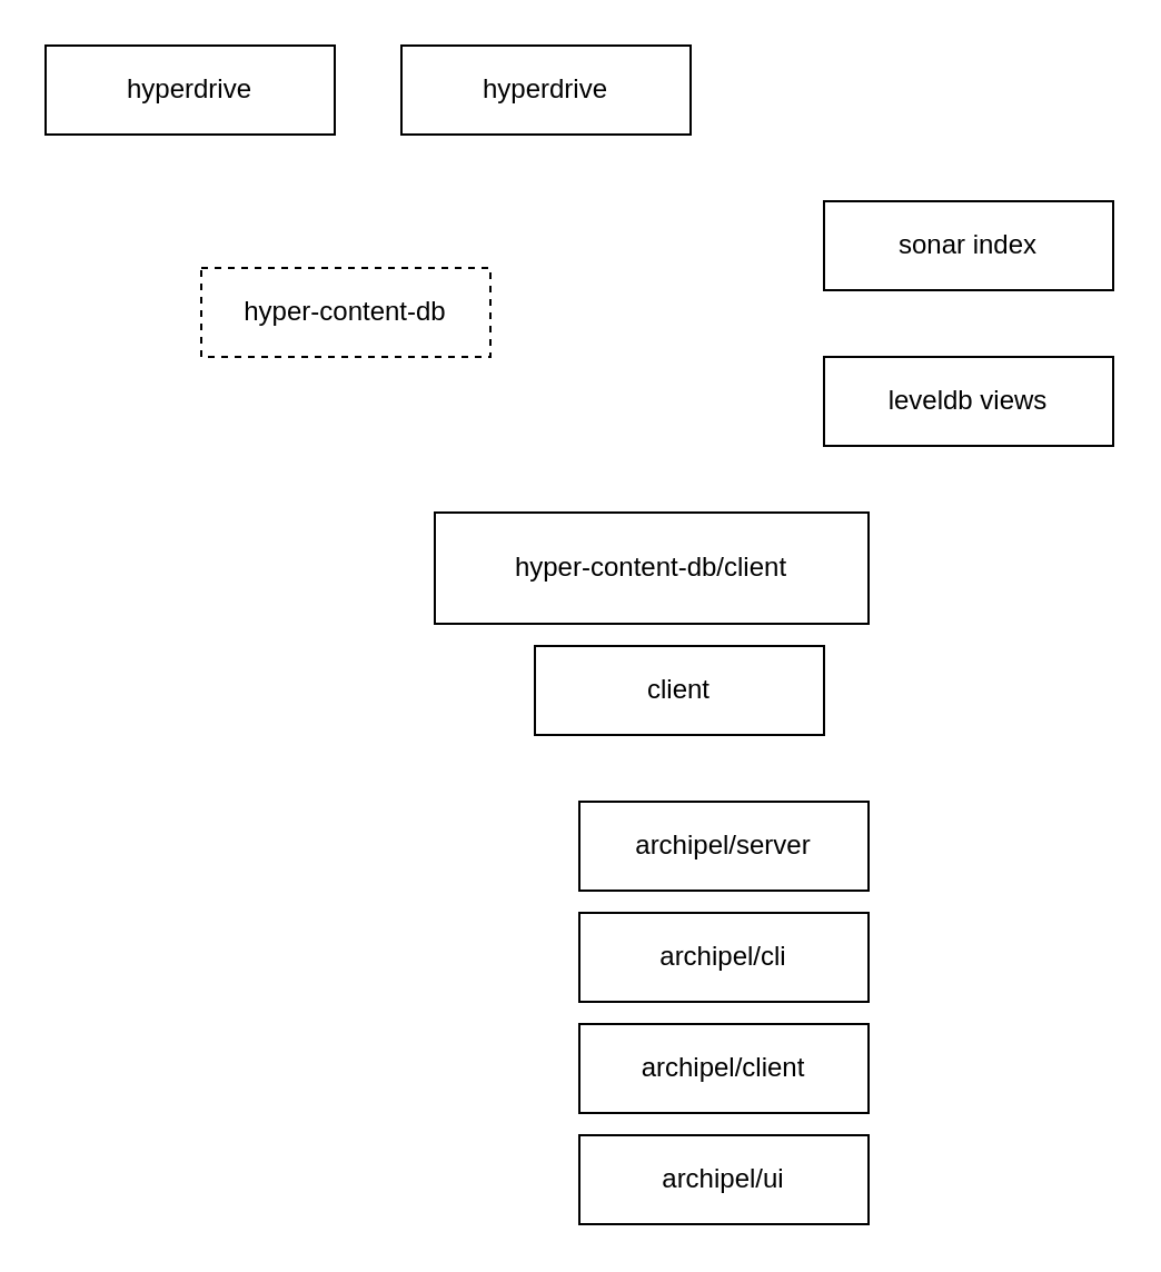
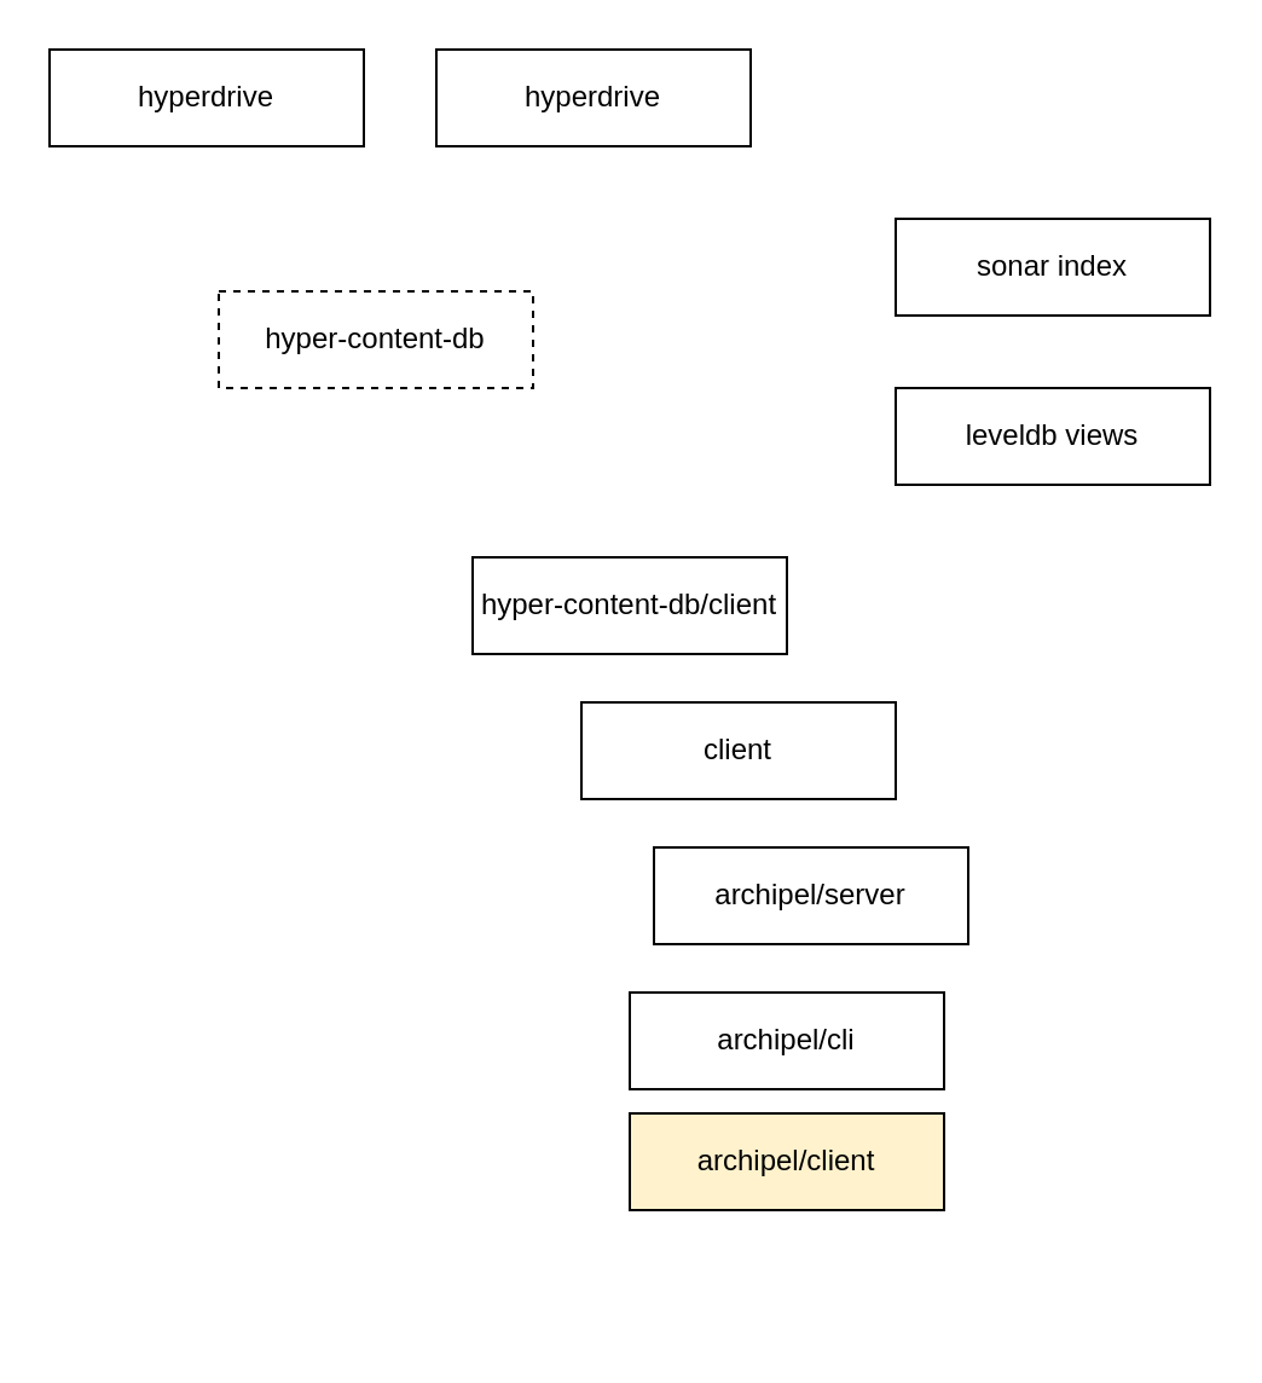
- <mxCell id="7" value="hyper-content-db/client" style="rounded=0;whiteSpace=wrap;html=1;" vertex="1" parent="1"><mxGeometry x="195" y="230" width="195" height="50" as="geometry" /></mxCell>
+ <mxCell id="7" value="hyper-content-db/client" style="rounded=0;whiteSpace=wrap;html=1;" vertex="1" parent="1"><mxGeometry x="195" y="230" width="130" height="40" as="geometry" /></mxCell>
- <mxCell id="9" value="archipel/server" style="rounded=0;whiteSpace=wrap;html=1;" vertex="1" parent="1"><mxGeometry x="260" y="360" width="130" height="40" as="geometry" /></mxCell>
+ <mxCell id="9" value="archipel/server" style="rounded=0;whiteSpace=wrap;html=1;" vertex="1" parent="1"><mxGeometry x="270" y="350" width="130" height="40" as="geometry" /></mxCell>
- <mxCell id="11" value="archipel/client" style="rounded=0;whiteSpace=wrap;html=1;" vertex="1" parent="1"><mxGeometry x="260" y="460" width="130" height="40" as="geometry" /></mxCell>
+ <mxCell id="11" value="archipel/client" style="rounded=0;whiteSpace=wrap;html=1;fillColor=#fff2cc;" vertex="1" parent="1"><mxGeometry x="260" y="460" width="130" height="40" as="geometry" /></mxCell>
- <mxCell id="12" value="archipel/ui" style="rounded=0;whiteSpace=wrap;html=1;" vertex="1" parent="1"><mxGeometry x="260" y="510" width="130" height="40" as="geometry" /></mxCell>
